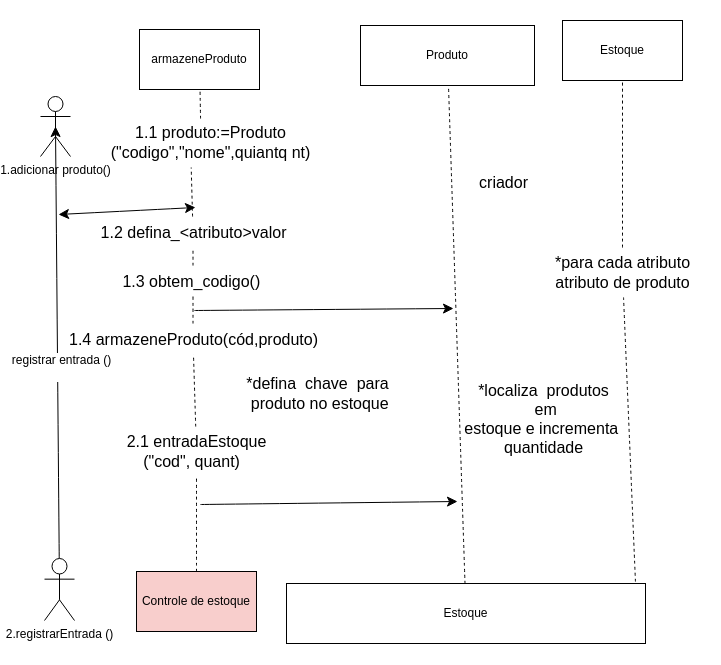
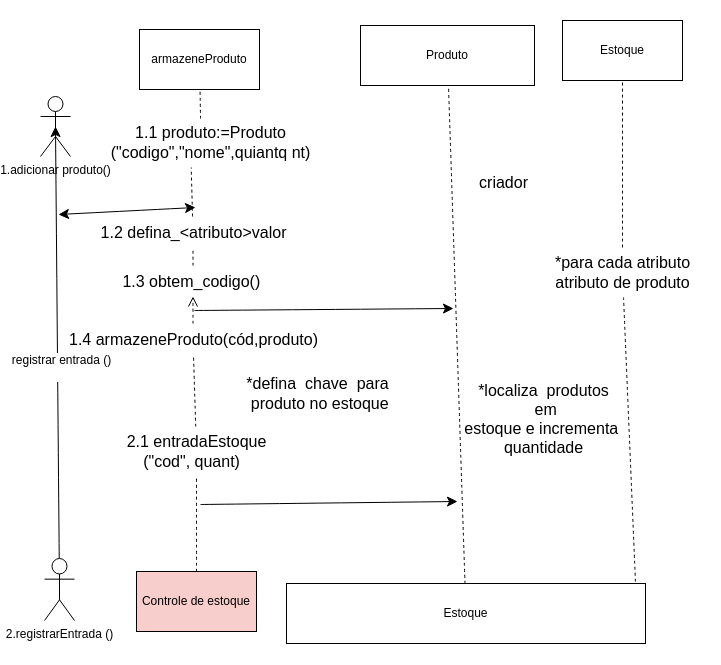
- <mxCell id="21" value="" style="endArrow=none;dashed=1;html=1;rounded=0;fontSize=12;startSize=8;endSize=8;curved=1;" edge="1" parent="1" source="17" target="16"><mxGeometry width="50" height="50" relative="1" as="geometry"><mxPoint x="172" y="363" as="sourcePoint" /><mxPoint x="222" y="313" as="targetPoint" /></mxGeometry></mxCell>
+ <mxCell id="21" value="" style="endArrow=open;dashed=1;html=1;rounded=0;fontSize=12;startSize=8;endSize=8;curved=1;" edge="1" parent="1" source="17" target="16"><mxGeometry width="50" height="50" relative="1" as="geometry"><mxPoint x="172" y="363" as="sourcePoint" /><mxPoint x="222" y="313" as="targetPoint" /></mxGeometry></mxCell>
